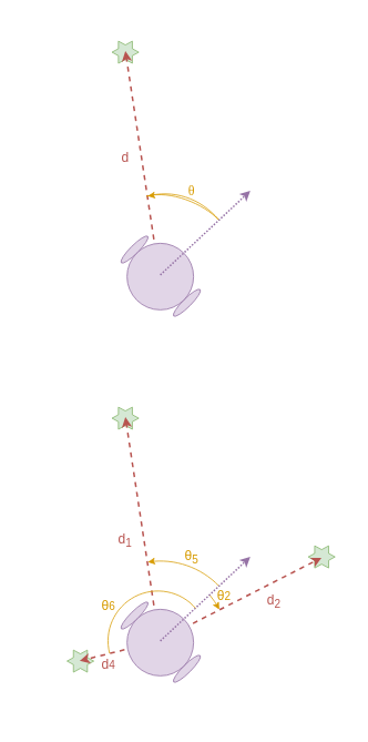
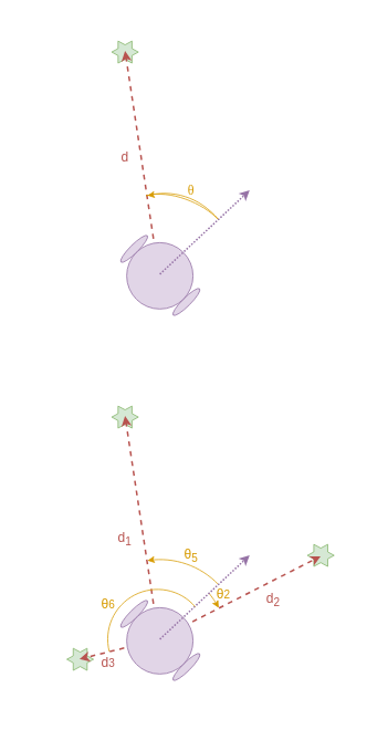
- <mxCell id="35" value="d&lt;span style=&quot;font-size: 13.333px;&quot;&gt;4&lt;/span&gt;" style="text;html=1;align=center;verticalAlign=middle;whiteSpace=wrap;rounded=0;fontFamily=Helvetica;fontColor=#B85450;fontSize=16;" vertex="1" parent="1"><mxGeometry x="120" y="787.56" width="20" height="20" as="geometry" /></mxCell>
+ <mxCell id="35" value="d&lt;span style=&quot;font-size: 13.333px;&quot;&gt;3&lt;/span&gt;" style="text;html=1;align=center;verticalAlign=middle;whiteSpace=wrap;rounded=0;fontFamily=Helvetica;fontColor=#B85450;fontSize=16;" vertex="1" parent="1"><mxGeometry x="120" y="787.56" width="20" height="20" as="geometry" /></mxCell>
